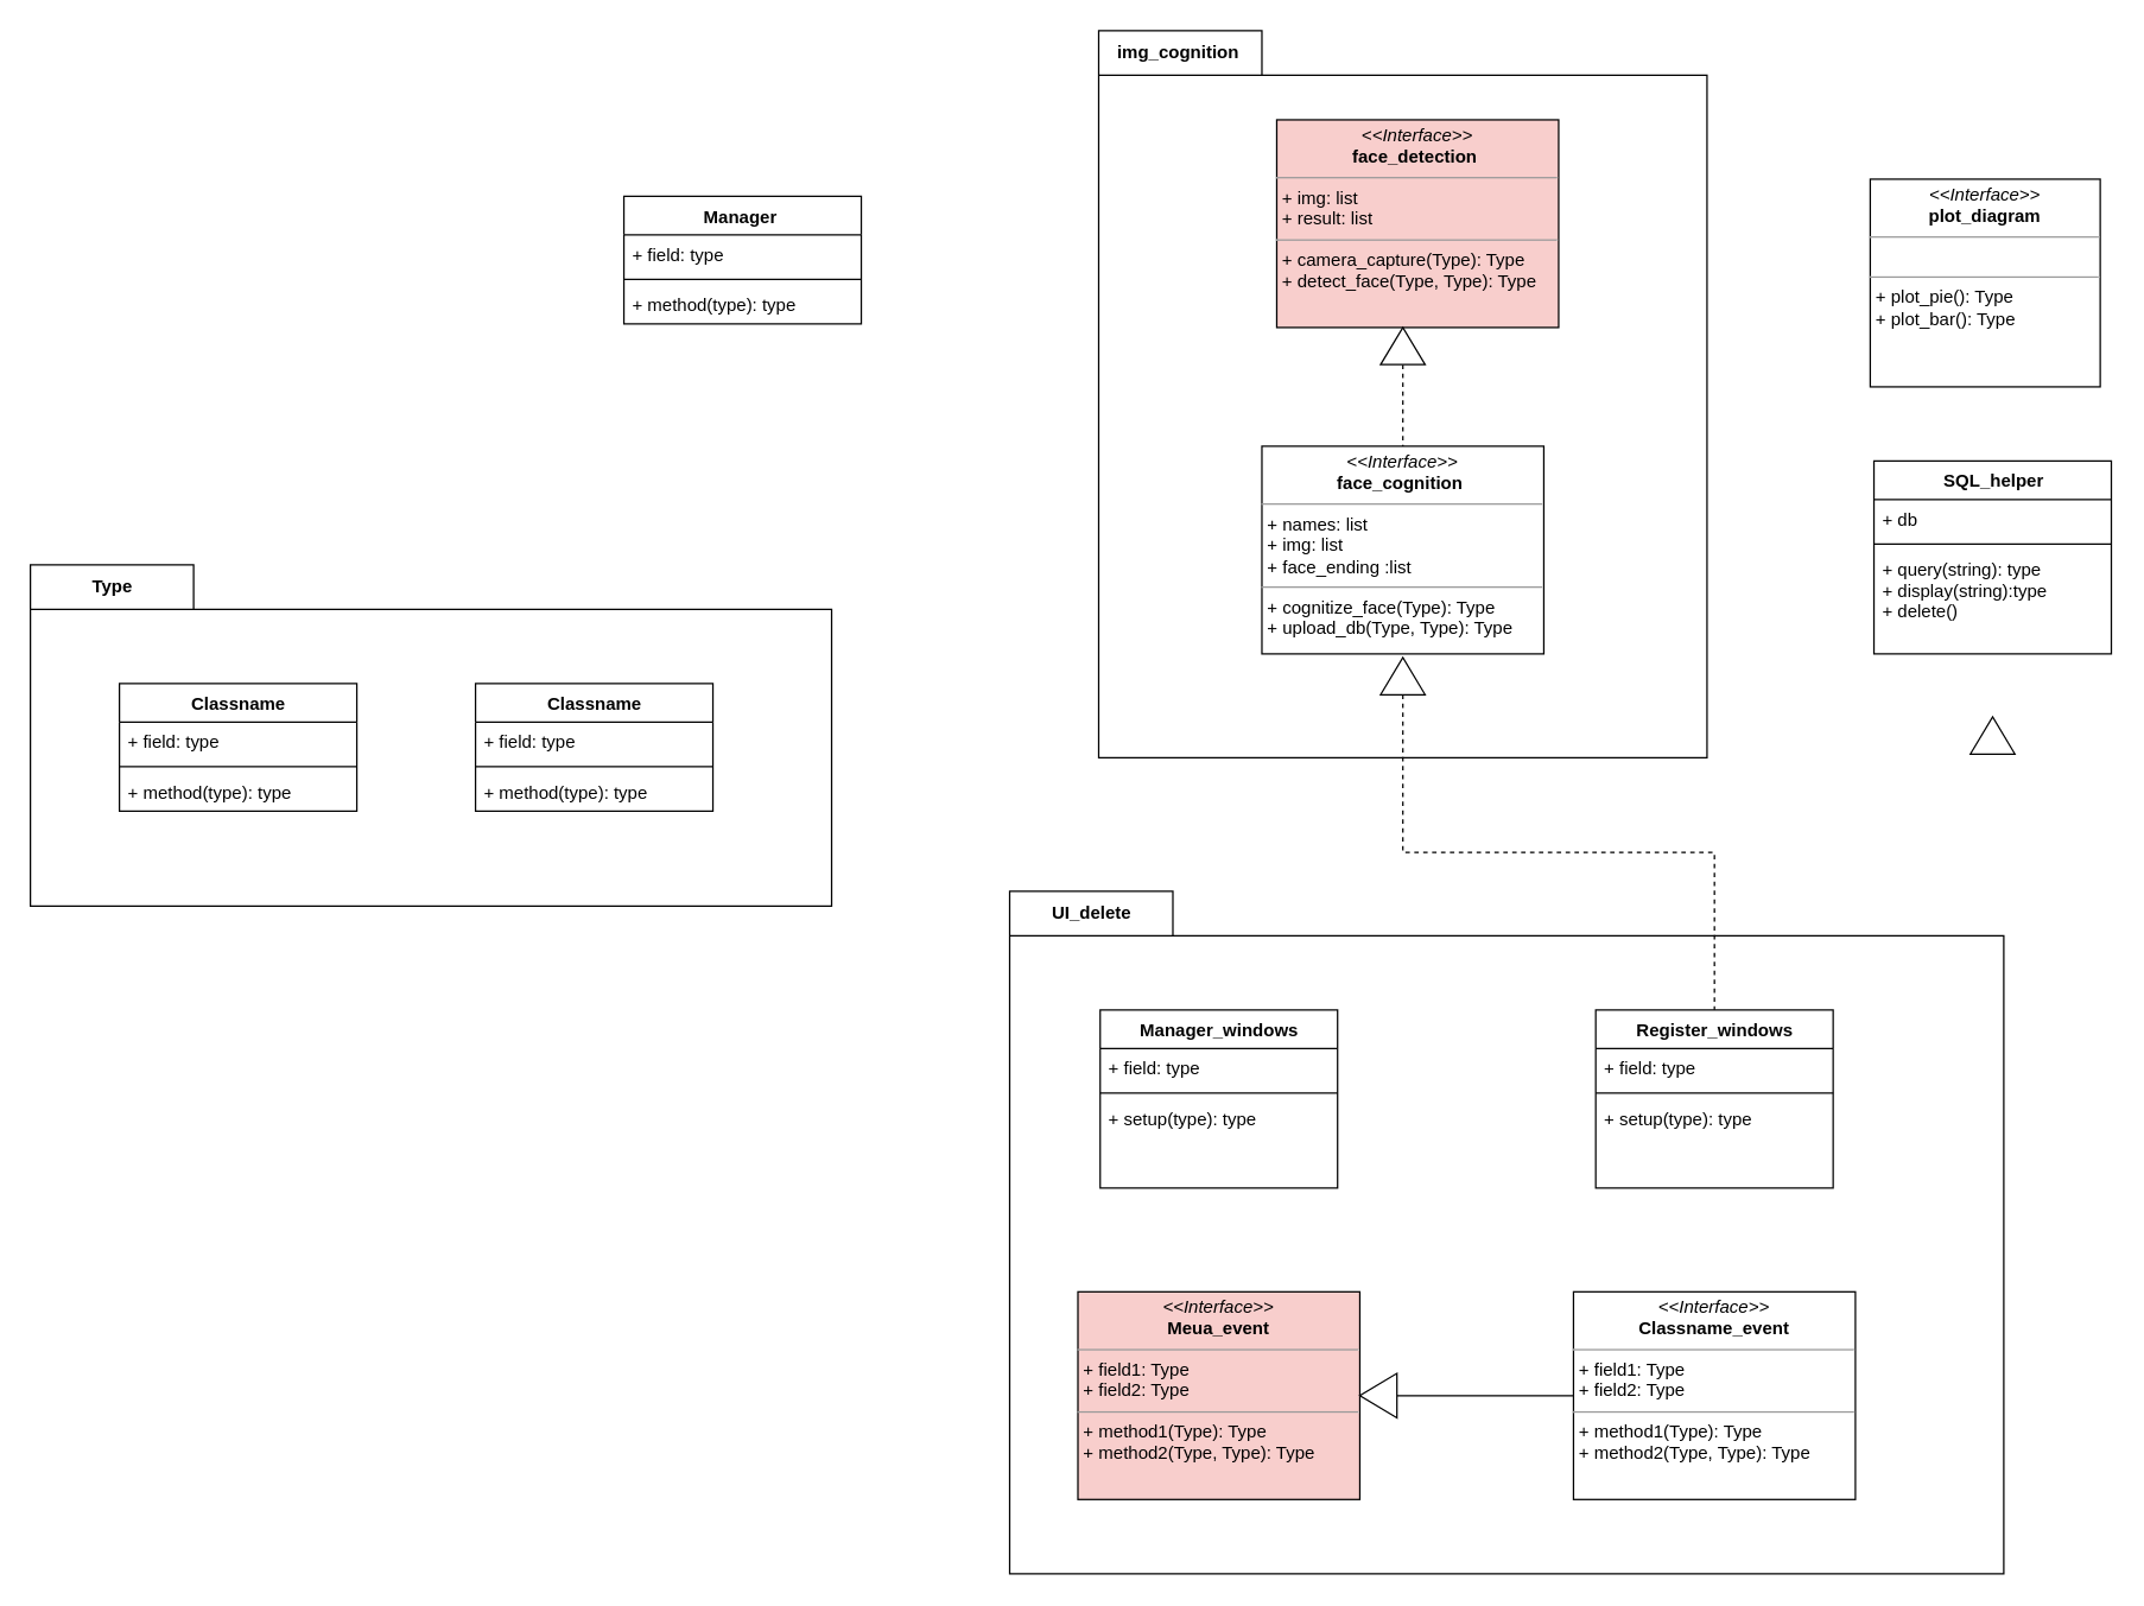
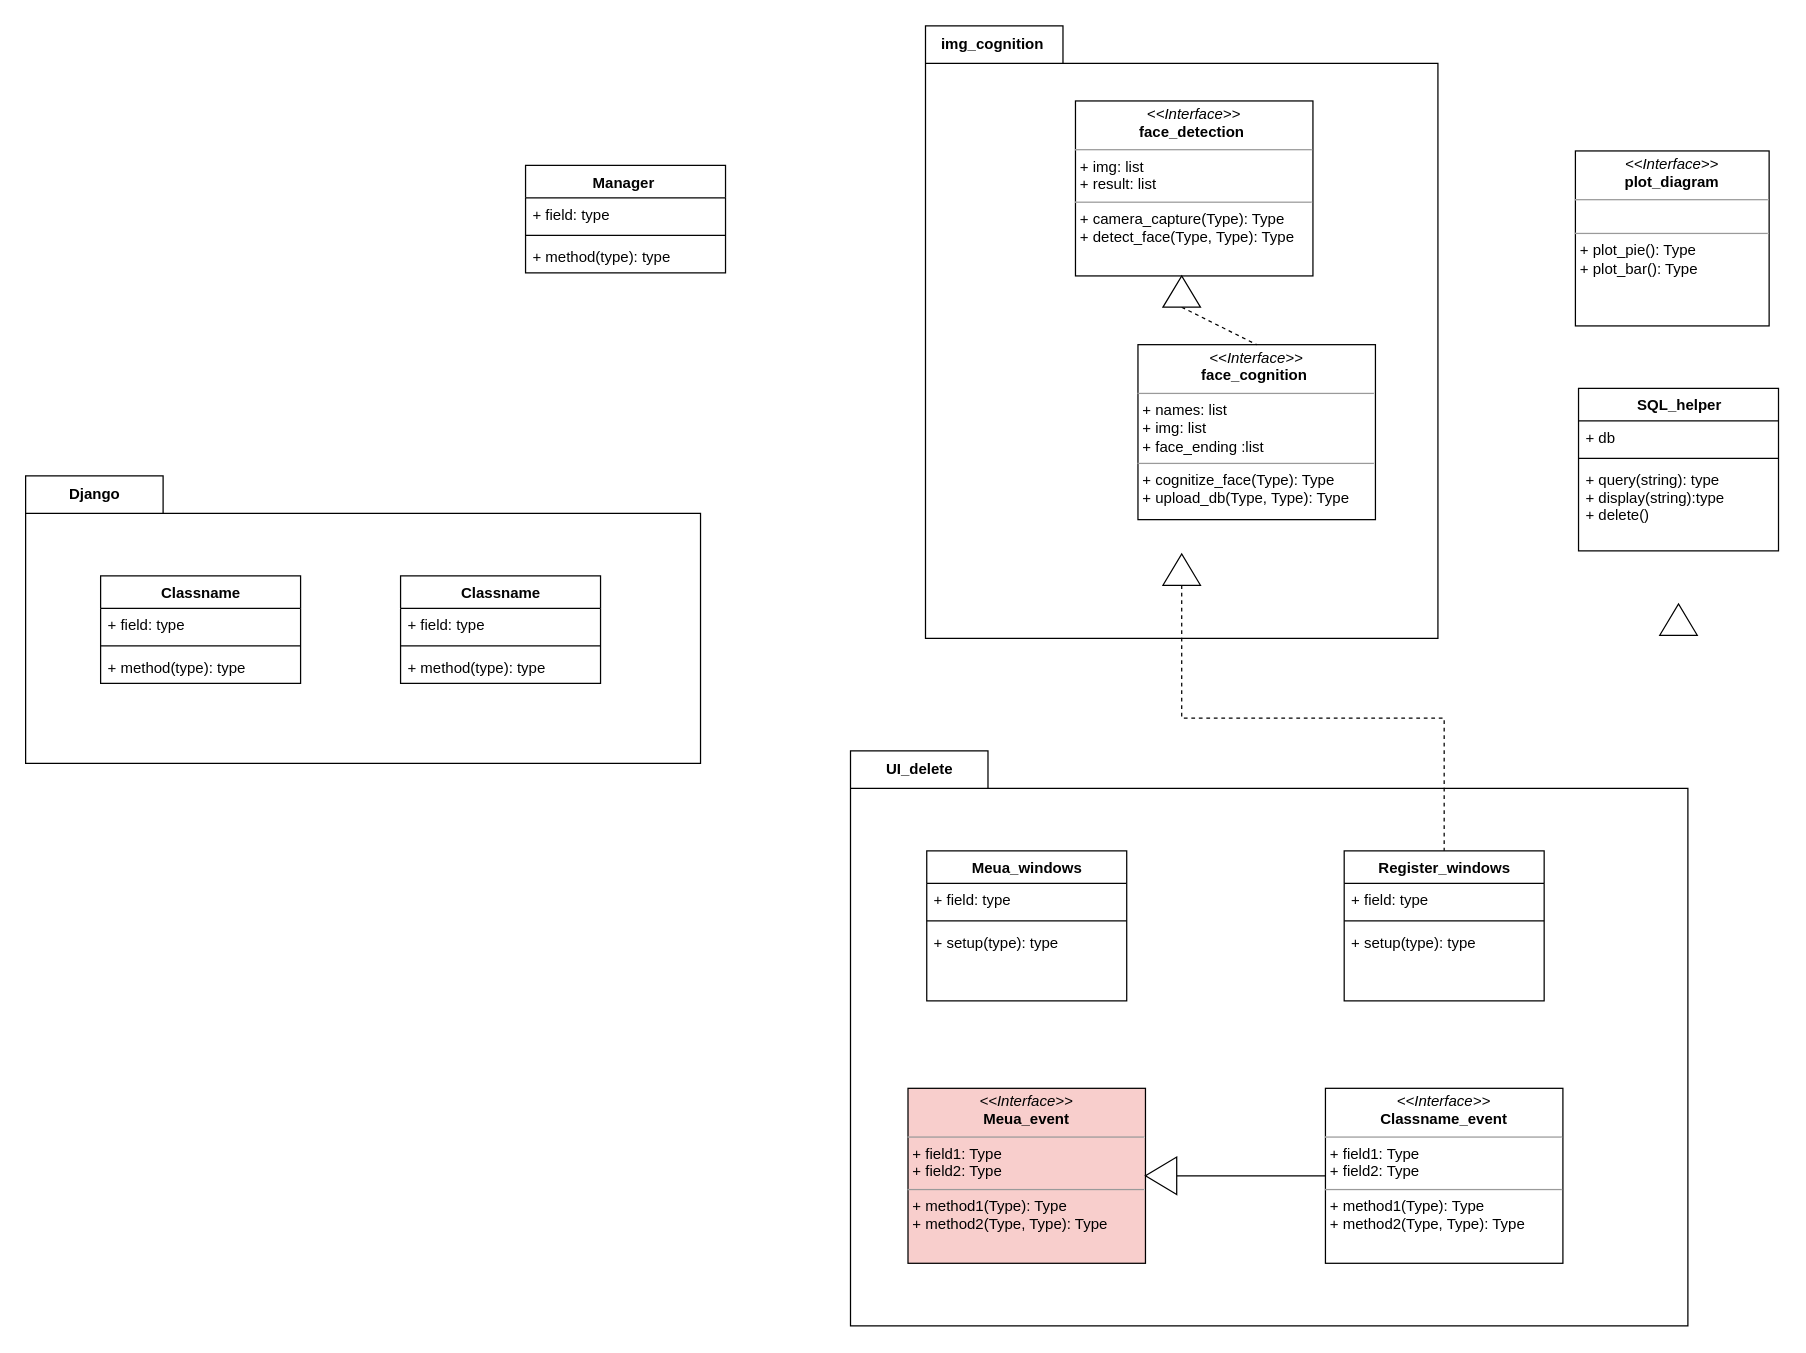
- <mxCell id="7" value="&lt;p style=&quot;margin: 0px ; margin-top: 4px ; text-align: center&quot;&gt;&lt;i&gt;&amp;lt;&amp;lt;Interface&amp;gt;&amp;gt;&lt;/i&gt;&lt;br&gt;&lt;b&gt;face_detection&amp;nbsp;&lt;/b&gt;&lt;/p&gt;&lt;hr size=&quot;1&quot;&gt;&lt;p style=&quot;margin: 0px ; margin-left: 4px&quot;&gt;+ img: list&amp;nbsp;&lt;br&gt;+ result: list&lt;/p&gt;&lt;hr size=&quot;1&quot;&gt;&lt;p style=&quot;margin: 0px ; margin-left: 4px&quot;&gt;+ camera_capture(Type): Type&lt;br&gt;+ detect_face(Type, Type): Type&lt;/p&gt;" style="verticalAlign=top;align=left;overflow=fill;fontSize=12;fontFamily=Helvetica;html=1;fillColor=#f8cecc;" parent="6" vertex="1"><mxGeometry x="120" y="60" width="190" height="140" as="geometry" /></mxCell>
+ <mxCell id="7" value="&lt;p style=&quot;margin: 0px ; margin-top: 4px ; text-align: center&quot;&gt;&lt;i&gt;&amp;lt;&amp;lt;Interface&amp;gt;&amp;gt;&lt;/i&gt;&lt;br&gt;&lt;b&gt;face_detection&amp;nbsp;&lt;/b&gt;&lt;/p&gt;&lt;hr size=&quot;1&quot;&gt;&lt;p style=&quot;margin: 0px ; margin-left: 4px&quot;&gt;+ img: list&amp;nbsp;&lt;br&gt;+ result: list&lt;/p&gt;&lt;hr size=&quot;1&quot;&gt;&lt;p style=&quot;margin: 0px ; margin-left: 4px&quot;&gt;+ camera_capture(Type): Type&lt;br&gt;+ detect_face(Type, Type): Type&lt;/p&gt;" style="verticalAlign=top;align=left;overflow=fill;fontSize=12;fontFamily=Helvetica;html=1;" parent="6" vertex="1"><mxGeometry x="120" y="60" width="190" height="140" as="geometry" /></mxCell>
- <mxCell id="8" value="&lt;p style=&quot;margin: 0px ; margin-top: 4px ; text-align: center&quot;&gt;&lt;i&gt;&amp;lt;&amp;lt;Interface&amp;gt;&amp;gt;&lt;/i&gt;&lt;br&gt;&lt;b&gt;face_cognition&amp;nbsp;&lt;/b&gt;&lt;/p&gt;&lt;hr size=&quot;1&quot;&gt;&lt;p style=&quot;margin: 0px ; margin-left: 4px&quot;&gt;+ names: list&lt;br&gt;+ img: list&lt;/p&gt;&lt;p style=&quot;margin: 0px ; margin-left: 4px&quot;&gt;+ face_ending :list&lt;/p&gt;&lt;hr size=&quot;1&quot;&gt;&lt;p style=&quot;margin: 0px ; margin-left: 4px&quot;&gt;+ cognitize_face(Type): Type&lt;br&gt;+ upload_db(Type, Type): Type&lt;/p&gt;" style="verticalAlign=top;align=left;overflow=fill;fontSize=12;fontFamily=Helvetica;html=1;" parent="6" vertex="1"><mxGeometry x="110" y="280" width="190" height="140" as="geometry" /></mxCell>
+ <mxCell id="8" value="&lt;p style=&quot;margin: 0px ; margin-top: 4px ; text-align: center&quot;&gt;&lt;i&gt;&amp;lt;&amp;lt;Interface&amp;gt;&amp;gt;&lt;/i&gt;&lt;br&gt;&lt;b&gt;face_cognition&amp;nbsp;&lt;/b&gt;&lt;/p&gt;&lt;hr size=&quot;1&quot;&gt;&lt;p style=&quot;margin: 0px ; margin-left: 4px&quot;&gt;+ names: list&lt;br&gt;+ img: list&lt;/p&gt;&lt;p style=&quot;margin: 0px ; margin-left: 4px&quot;&gt;+ face_ending :list&lt;/p&gt;&lt;hr size=&quot;1&quot;&gt;&lt;p style=&quot;margin: 0px ; margin-left: 4px&quot;&gt;+ cognitize_face(Type): Type&lt;br&gt;+ upload_db(Type, Type): Type&lt;/p&gt;" style="verticalAlign=top;align=left;overflow=fill;fontSize=12;fontFamily=Helvetica;html=1;" parent="6" vertex="1"><mxGeometry x="170" y="255" width="190" height="140" as="geometry" /></mxCell>
- <mxCell id="9" value="Type" style="shape=folder;fontStyle=1;tabWidth=110;tabHeight=30;tabPosition=left;html=1;boundedLbl=1;labelInHeader=1;container=1;collapsible=0;recursiveResize=0;" parent="1" vertex="1"><mxGeometry x="20" y="380" width="540" height="230" as="geometry" /></mxCell>
+ <mxCell id="9" value="Django" style="shape=folder;fontStyle=1;tabWidth=110;tabHeight=30;tabPosition=left;html=1;boundedLbl=1;labelInHeader=1;container=1;collapsible=0;recursiveResize=0;" parent="1" vertex="1"><mxGeometry x="20" y="380" width="540" height="230" as="geometry" /></mxCell>
- <mxCell id="19" value="Manager_windows" style="swimlane;fontStyle=1;align=center;verticalAlign=top;childLayout=stackLayout;horizontal=1;startSize=26;horizontalStack=0;resizeParent=1;resizeParentMax=0;resizeLast=0;collapsible=1;marginBottom=0;strokeColor=#030303;html=1;fillColor=#FFFFFF;fontColor=#030303;" parent="18" vertex="1"><mxGeometry x="61" y="80" width="160" height="120" as="geometry" /></mxCell>
+ <mxCell id="19" value="Meua_windows" style="swimlane;fontStyle=1;align=center;verticalAlign=top;childLayout=stackLayout;horizontal=1;startSize=26;horizontalStack=0;resizeParent=1;resizeParentMax=0;resizeLast=0;collapsible=1;marginBottom=0;strokeColor=#030303;html=1;fillColor=#FFFFFF;fontColor=#030303;" parent="18" vertex="1"><mxGeometry x="61" y="80" width="160" height="120" as="geometry" /></mxCell>
